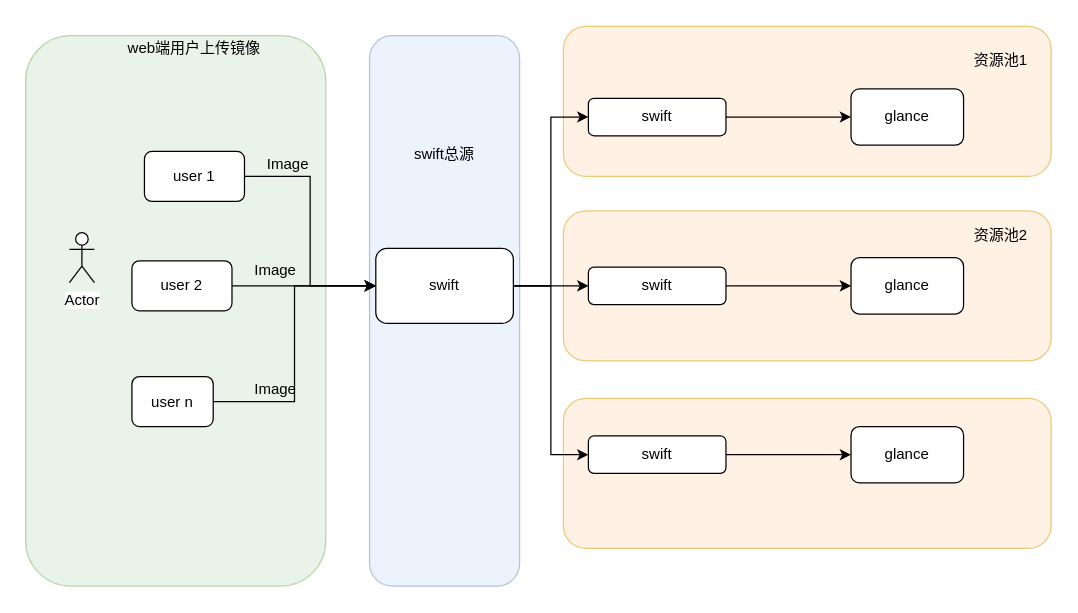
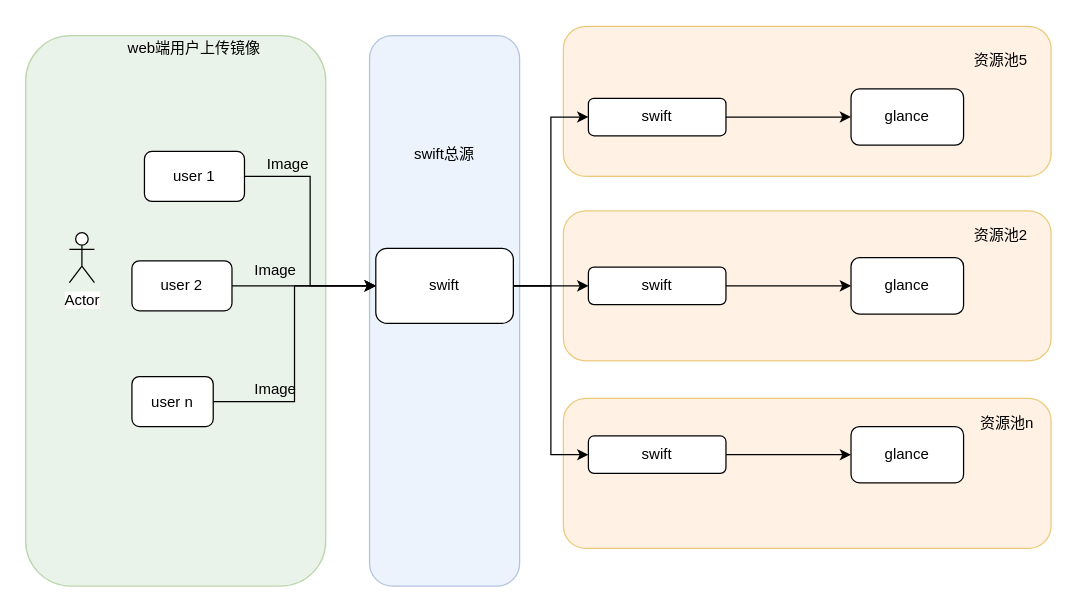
- <mxCell id="29" value="资源池1" style="text;html=1;strokeColor=none;fillColor=none;align=center;verticalAlign=middle;whiteSpace=wrap;rounded=0;opacity=50;" vertex="1" parent="1"><mxGeometry x="770" y="38" width="60" height="20" as="geometry" /></mxCell>
+ <mxCell id="29" value="资源池5" style="text;html=1;strokeColor=none;fillColor=none;align=center;verticalAlign=middle;whiteSpace=wrap;rounded=0;opacity=50;" vertex="1" parent="1"><mxGeometry x="770" y="38" width="60" height="20" as="geometry" /></mxCell>
+ <mxCell id="34" value="资源池n" style="text;html=1;strokeColor=none;fillColor=none;align=center;verticalAlign=middle;whiteSpace=wrap;rounded=0;opacity=50;" vertex="1" parent="1"><mxGeometry x="780" y="328" width="50" height="20" as="geometry" /></mxCell>
